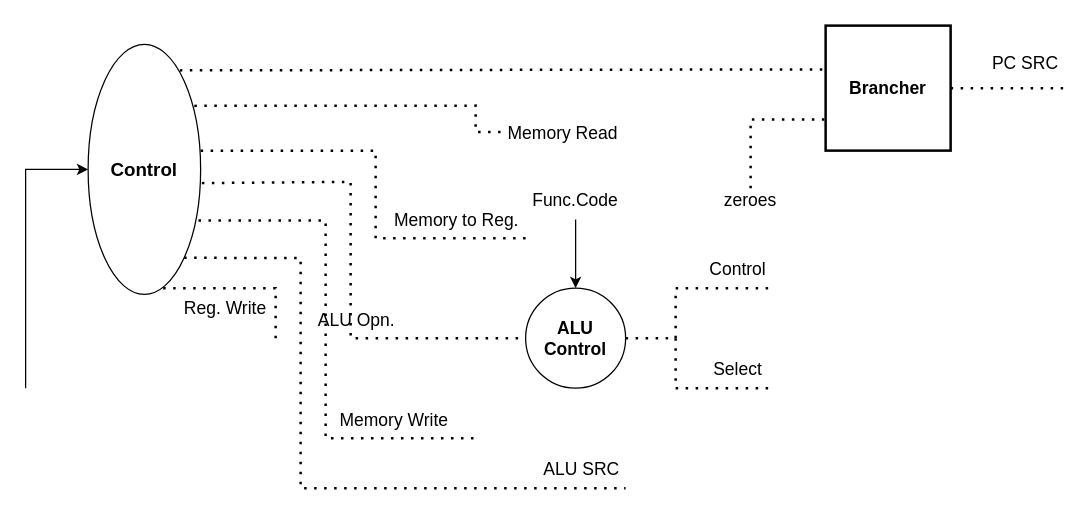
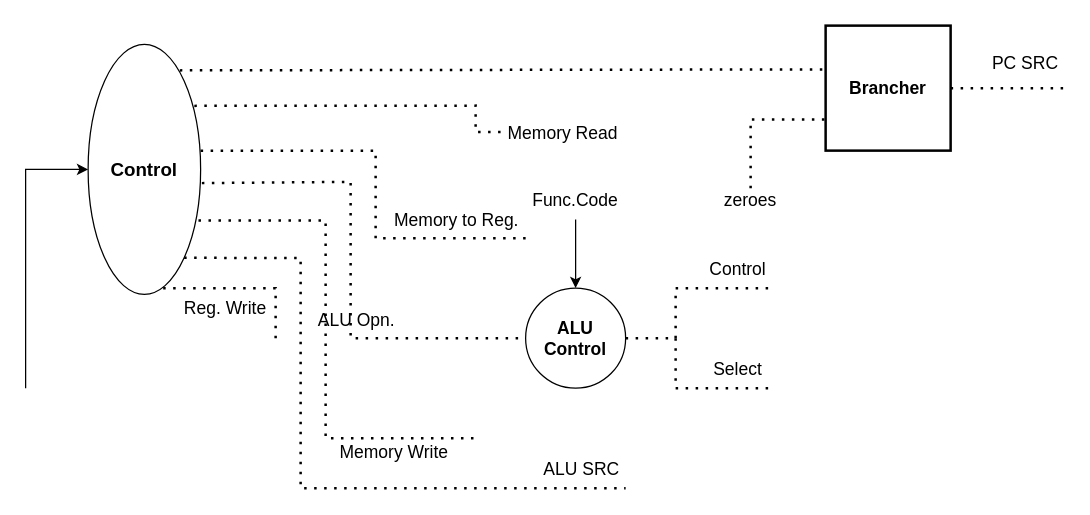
- <mxCell id="9" value="&lt;font style=&quot;font-size: 14px;&quot;&gt;Memory Write&lt;/font&gt;" style="text;html=1;strokeColor=none;fillColor=none;align=center;verticalAlign=middle;whiteSpace=wrap;rounded=0;fontSize=15;" vertex="1" parent="1"><mxGeometry x="270" y="320" width="90" height="30" as="geometry" /></mxCell>
+ <mxCell id="9" value="&lt;font style=&quot;font-size: 14px;&quot;&gt;Memory Write&lt;/font&gt;" style="text;html=1;strokeColor=none;fillColor=none;align=center;verticalAlign=middle;whiteSpace=wrap;rounded=0;fontSize=15;" vertex="1" parent="1"><mxGeometry x="270" y="345" width="90" height="30" as="geometry" /></mxCell>
